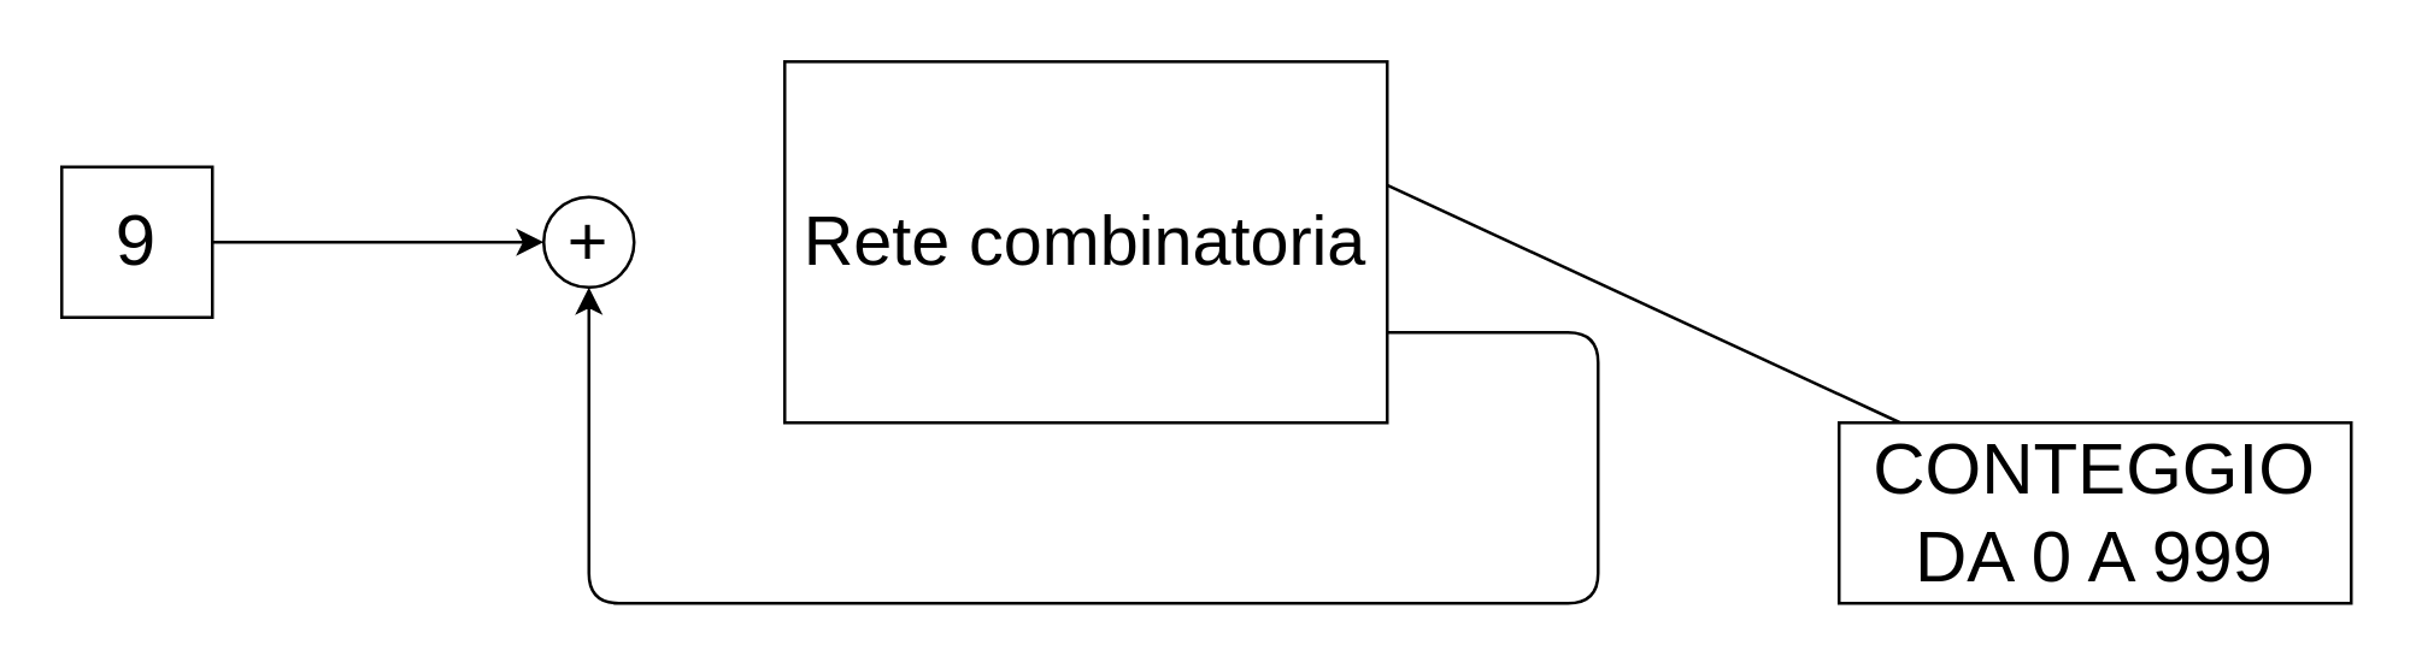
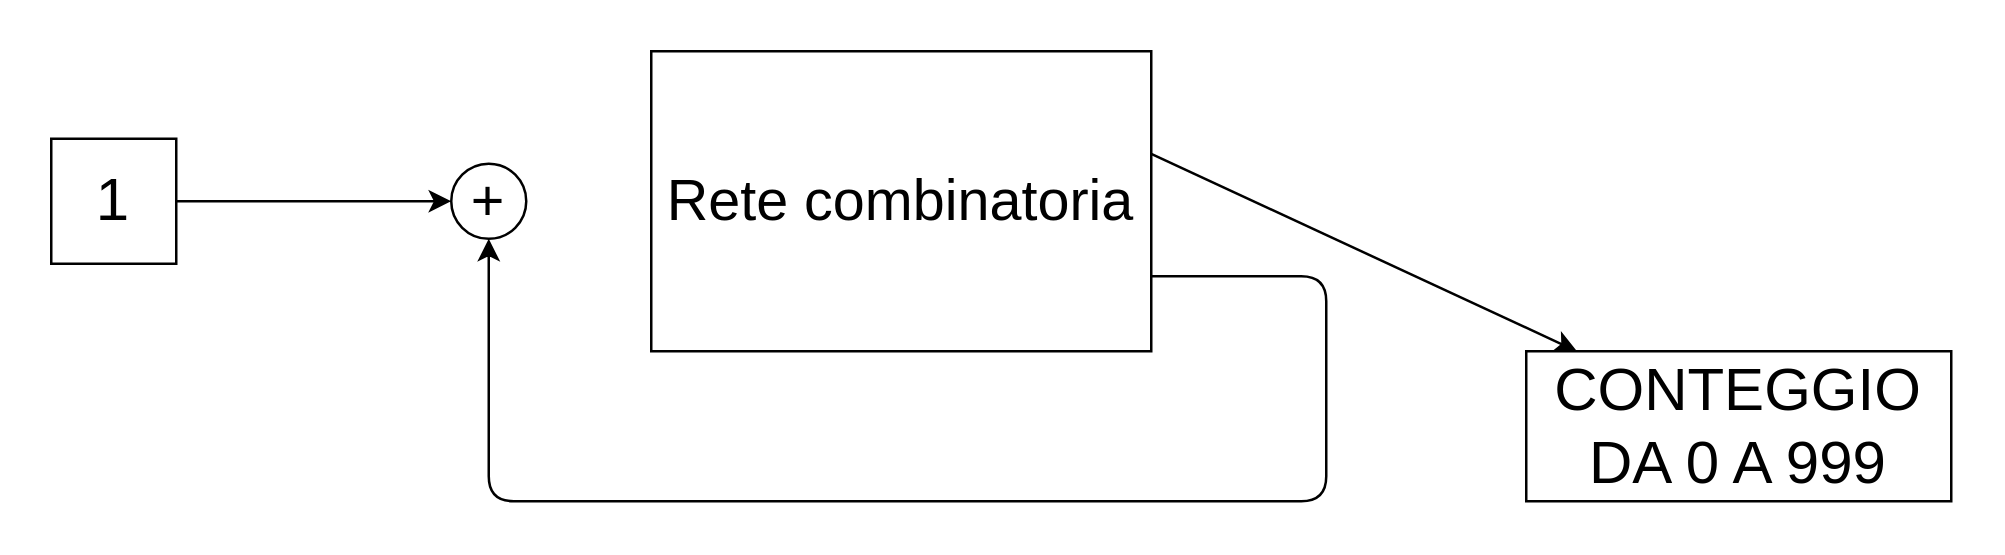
- <mxCell id="4" value="&lt;font style=&quot;font-size: 24px&quot;&gt;9&lt;/font&gt;" style="rounded=0;whiteSpace=wrap;html=1;" parent="1" vertex="1"><mxGeometry x="20" y="55" width="50" height="50" as="geometry" /></mxCell>
+ <mxCell id="4" value="&lt;font style=&quot;font-size: 24px&quot;&gt;1&lt;/font&gt;" style="rounded=0;whiteSpace=wrap;html=1;" parent="1" vertex="1"><mxGeometry x="20" y="55" width="50" height="50" as="geometry" /></mxCell>
- <mxCell id="7" value="" style="endArrow=none;html=1;exitX=1;exitY=0.342;exitDx=0;exitDy=0;exitPerimeter=0;" parent="1" source="2" target="8" edge="1"><mxGeometry width="50" height="50" relative="1" as="geometry"><mxPoint x="360" y="110" as="sourcePoint" /><mxPoint x="580" y="60" as="targetPoint" /></mxGeometry></mxCell>
+ <mxCell id="7" value="" style="endArrow=classic;html=1;exitX=1;exitY=0.342;exitDx=0;exitDy=0;exitPerimeter=0;" parent="1" source="2" target="8" edge="1"><mxGeometry width="50" height="50" relative="1" as="geometry"><mxPoint x="360" y="110" as="sourcePoint" /><mxPoint x="580" y="60" as="targetPoint" /></mxGeometry></mxCell>
